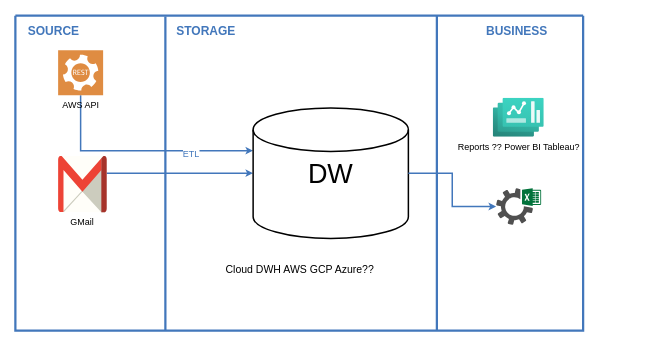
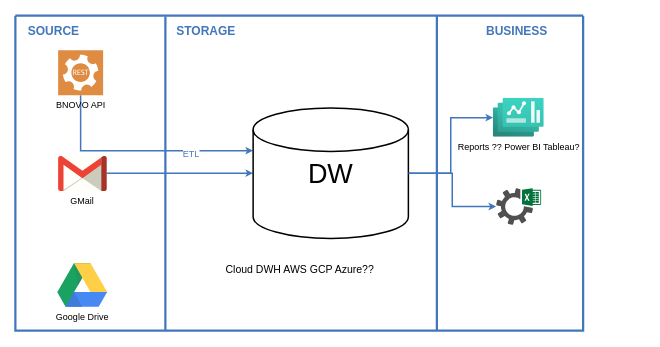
- <mxCell id="10" value="AWS API" style="sketch=0;pointerEvents=1;shadow=0;dashed=0;html=1;strokeColor=none;fillColor=#DF8C42;labelPosition=center;verticalLabelPosition=bottom;verticalAlign=top;align=center;outlineConnect=0;shape=mxgraph.veeam2.restful_api;" vertex="1" parent="2"><mxGeometry x="57" y="46" width="60" height="60" as="geometry" /></mxCell>
+ <mxCell id="10" value="BNOVO API" style="sketch=0;pointerEvents=1;shadow=0;dashed=0;html=1;strokeColor=none;fillColor=#DF8C42;labelPosition=center;verticalLabelPosition=bottom;verticalAlign=top;align=center;outlineConnect=0;shape=mxgraph.veeam2.restful_api;" vertex="1" parent="2"><mxGeometry x="57" y="46" width="60" height="60" as="geometry" /></mxCell>
+ <mxCell id="14" value="" style="edgeStyle=orthogonalEdgeStyle;rounded=0;orthogonalLoop=1;jettySize=auto;html=1;fontSize=12;labelBackgroundColor=#ffffff;strokeColor=#4277BB;fontColor=#4277BB;startArrow=none;startFill=0;startSize=4;endFill=1;endSize=4;strokeWidth=2;" edge="1" parent="2" source="15" target="16"><mxGeometry relative="1" as="geometry" /></mxCell>
- <mxCell id="12" value="GMail" style="dashed=0;outlineConnect=0;html=1;align=center;labelPosition=center;verticalLabelPosition=bottom;verticalAlign=top;shape=mxgraph.weblogos.gmail" vertex="1" parent="2"><mxGeometry x="57" y="187" width="64.8" height="75" as="geometry" /></mxCell>
+ <mxCell id="12" value="GMail" style="dashed=0;outlineConnect=0;html=1;align=center;labelPosition=center;verticalLabelPosition=bottom;verticalAlign=top;shape=mxgraph.weblogos.gmail" vertex="1" parent="2"><mxGeometry x="57" y="187" width="64.8" height="46.8" as="geometry" /></mxCell>
+ <mxCell id="13" value="Google Drive" style="dashed=0;outlineConnect=0;html=1;align=center;labelPosition=center;verticalLabelPosition=bottom;verticalAlign=top;shape=mxgraph.weblogos.google_drive" vertex="1" parent="2"><mxGeometry x="56" y="330" width="66.4" height="58" as="geometry" /></mxCell>
